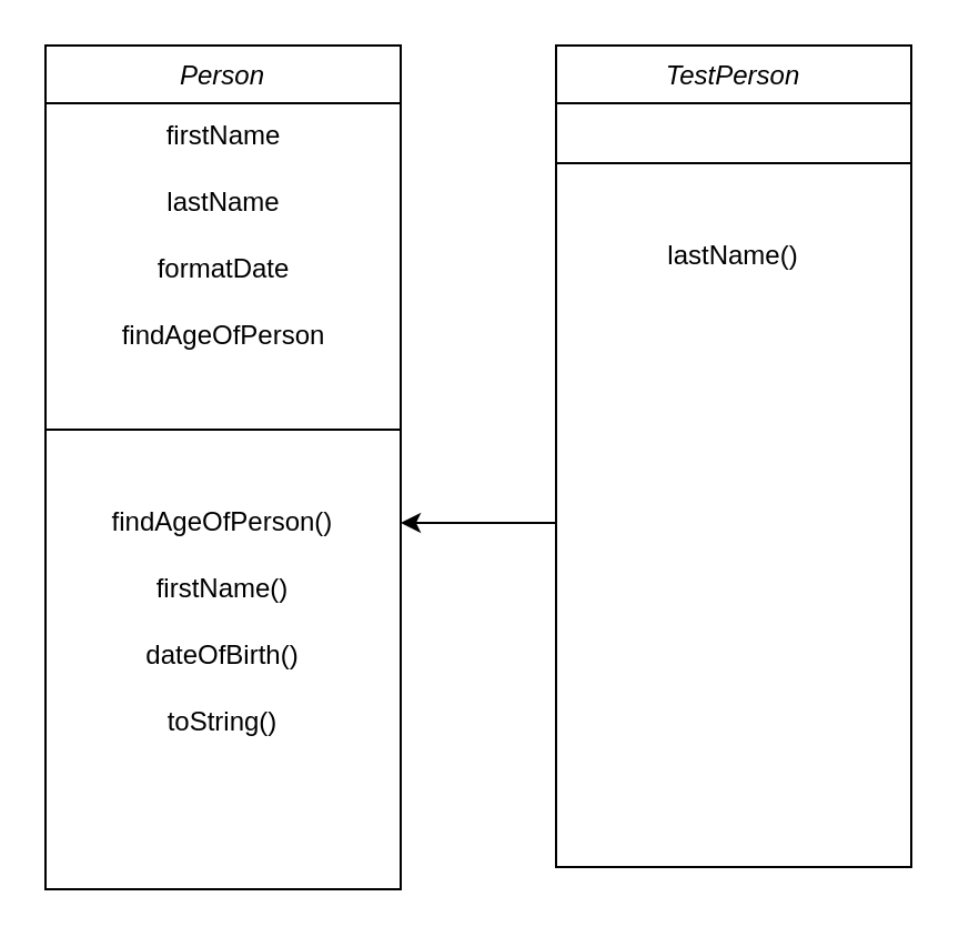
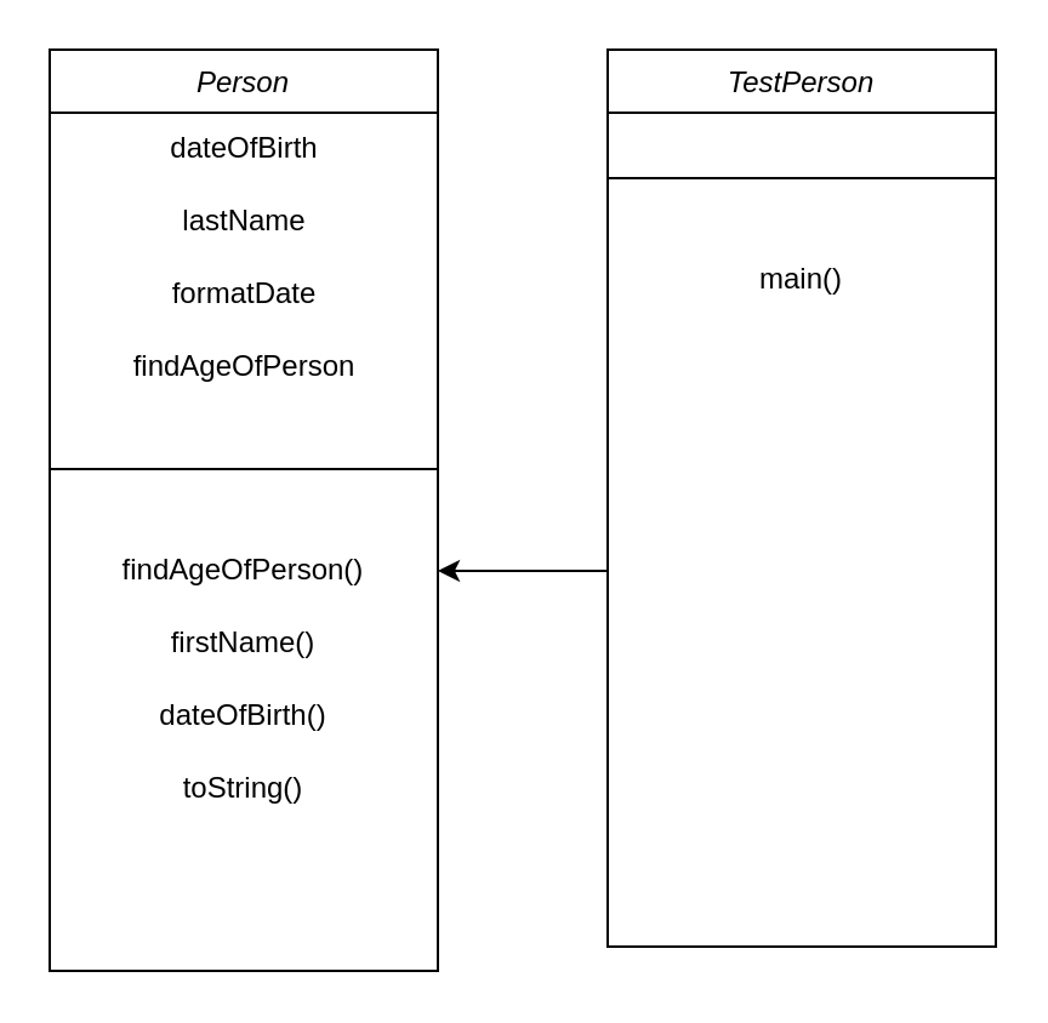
- <mxCell id="3" value="firstName" style="text;html=1;align=center;verticalAlign=middle;resizable=0;points=[];autosize=1;strokeColor=none;fillColor=none;" vertex="1" parent="2"><mxGeometry y="26" width="160" height="30" as="geometry" /></mxCell>
+ <mxCell id="3" value="dateOfBirth" style="text;html=1;align=center;verticalAlign=middle;resizable=0;points=[];autosize=1;strokeColor=none;fillColor=none;" vertex="1" parent="2"><mxGeometry y="26" width="160" height="30" as="geometry" /></mxCell>
- <mxCell id="15" value="lastName()" style="text;html=1;strokeColor=none;fillColor=none;align=center;verticalAlign=middle;whiteSpace=wrap;rounded=0;" vertex="1" parent="13"><mxGeometry y="80" width="160" height="30" as="geometry" /></mxCell>
+ <mxCell id="15" value="main()" style="text;html=1;strokeColor=none;fillColor=none;align=center;verticalAlign=middle;whiteSpace=wrap;rounded=0;" vertex="1" parent="13"><mxGeometry y="80" width="160" height="30" as="geometry" /></mxCell>
